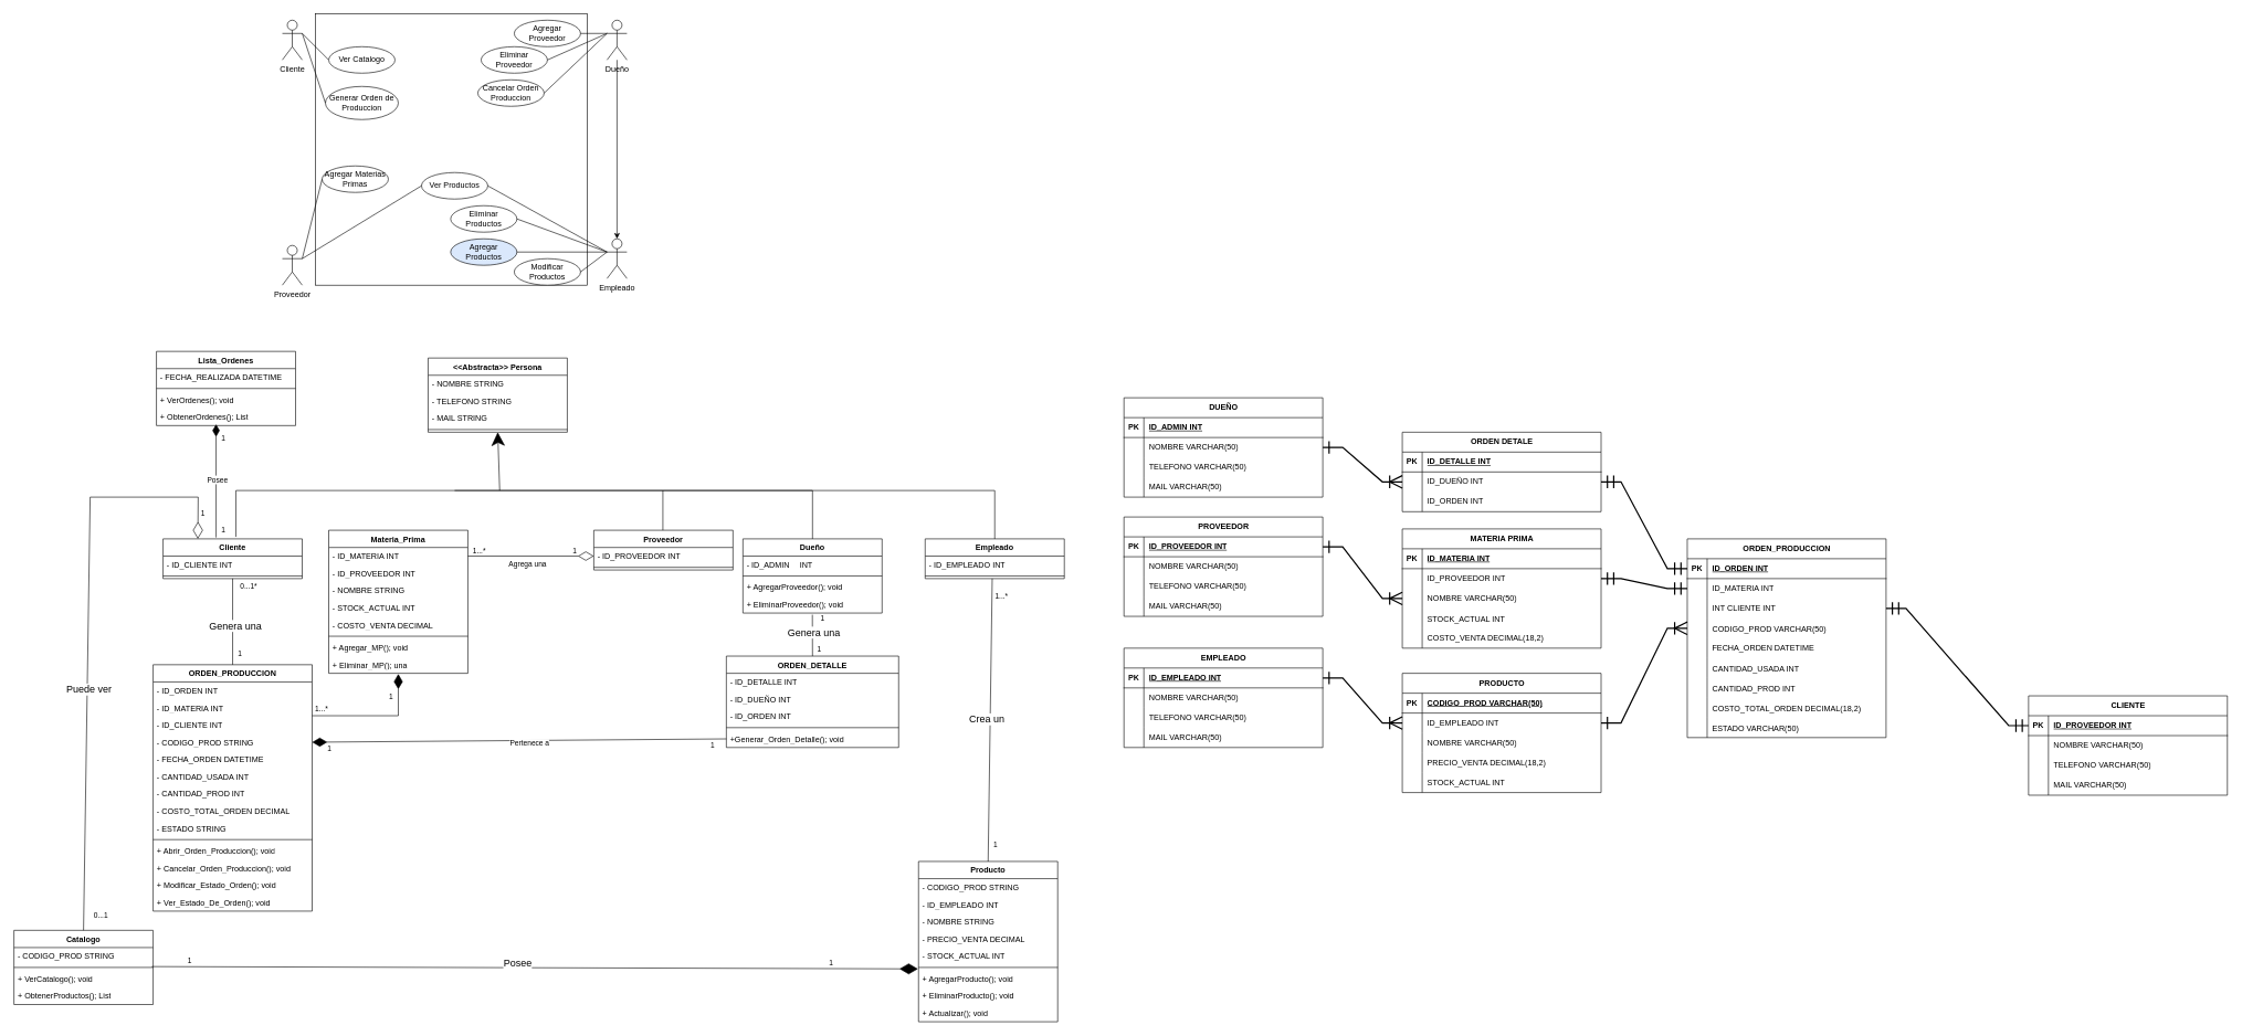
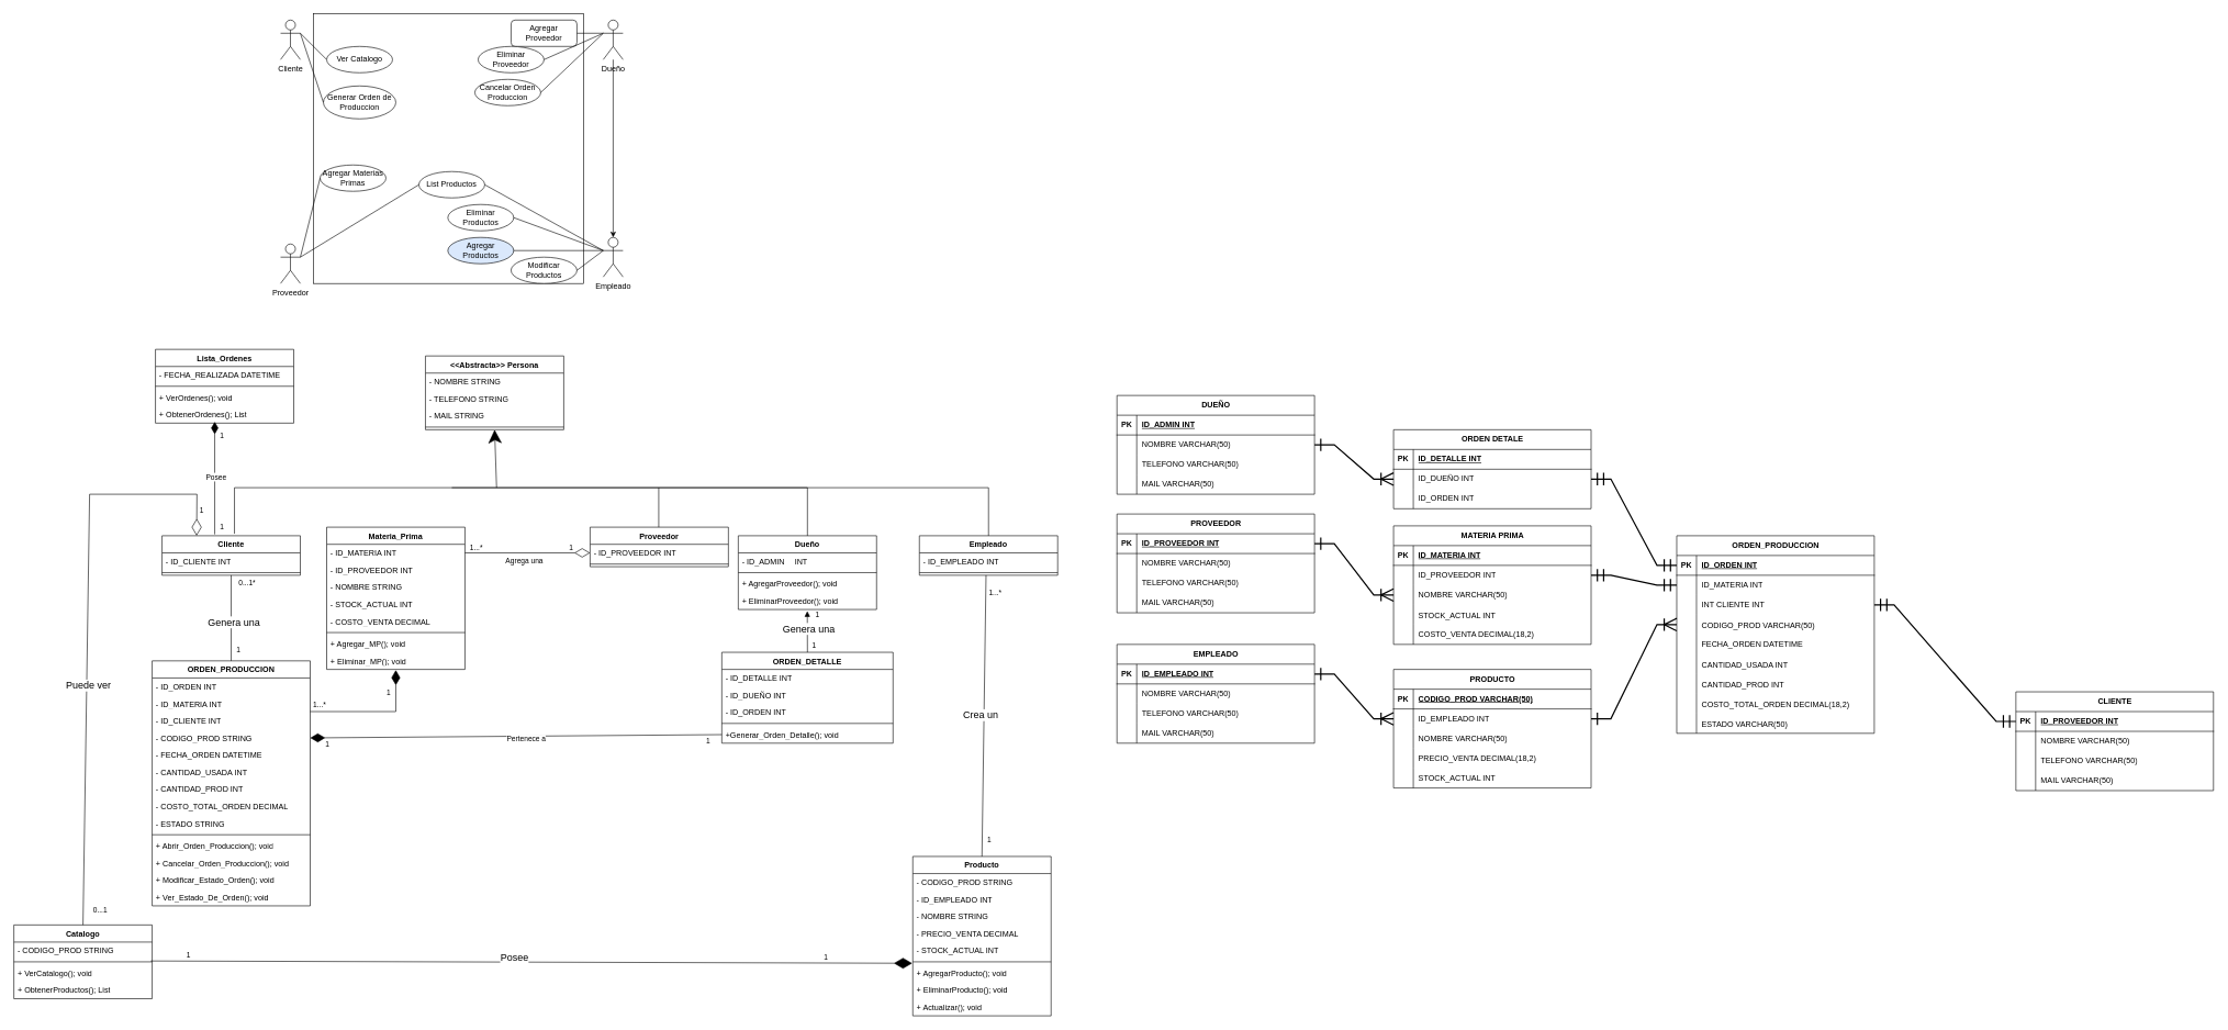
- <mxCell id="3" value="Agregar&lt;div&gt;Proveedor&lt;/div&gt;" style="ellipse;whiteSpace=wrap;html=1;" vertex="1" parent="1"><mxGeometry x="775" y="30" width="100" height="40" as="geometry" /></mxCell>
+ <mxCell id="3" value="Agregar&lt;div&gt;Proveedor&lt;/div&gt;" style="whiteSpace=wrap;html=1;rounded=1;" vertex="1" parent="1"><mxGeometry x="775" y="30" width="100" height="40" as="geometry" /></mxCell>
- <mxCell id="14" value="&lt;div&gt;Ver Productos&lt;/div&gt;" style="ellipse;whiteSpace=wrap;html=1;" vertex="1" parent="1"><mxGeometry x="635" y="260" width="100" height="40" as="geometry" /></mxCell>
+ <mxCell id="14" value="&lt;div&gt;List Productos&lt;/div&gt;" style="ellipse;whiteSpace=wrap;html=1;" vertex="1" parent="1"><mxGeometry x="635" y="260" width="100" height="40" as="geometry" /></mxCell>
- <mxCell id="98" value="" style="endArrow=none;html=1;rounded=0;exitX=0.5;exitY=0;exitDx=0;exitDy=0;entryX=0.499;entryY=1.096;entryDx=0;entryDy=0;entryPerimeter=0;startArrow=none;startFill=0;" edge="1" parent="1" source="66" target="82"><mxGeometry width="50" height="50" relative="1" as="geometry"><mxPoint x="916" y="1045" as="sourcePoint" /><mxPoint x="915" y="930" as="targetPoint" /></mxGeometry></mxCell>
+ <mxCell id="98" value="" style="endArrow=block;html=1;rounded=0;exitX=0.5;exitY=0;exitDx=0;exitDy=0;entryX=0.499;entryY=1.096;entryDx=0;entryDy=0;entryPerimeter=0;startArrow=none;startFill=0;" edge="1" parent="1" source="66" target="82"><mxGeometry width="50" height="50" relative="1" as="geometry"><mxPoint x="916" y="1045" as="sourcePoint" /><mxPoint x="915" y="930" as="targetPoint" /></mxGeometry></mxCell>
- <mxCell id="40" value="+ Eliminar_MP(); una" style="text;strokeColor=none;fillColor=none;align=left;verticalAlign=top;spacingLeft=4;spacingRight=4;overflow=hidden;rotatable=0;points=[[0,0.5],[1,0.5]];portConstraint=eastwest;whiteSpace=wrap;html=1;" vertex="1" parent="32"><mxGeometry y="190" width="210" height="26" as="geometry" /></mxCell>
+ <mxCell id="40" value="+ Eliminar_MP(); void" style="text;strokeColor=none;fillColor=none;align=left;verticalAlign=top;spacingLeft=4;spacingRight=4;overflow=hidden;rotatable=0;points=[[0,0.5],[1,0.5]];portConstraint=eastwest;whiteSpace=wrap;html=1;" vertex="1" parent="32"><mxGeometry y="190" width="210" height="26" as="geometry" /></mxCell>
